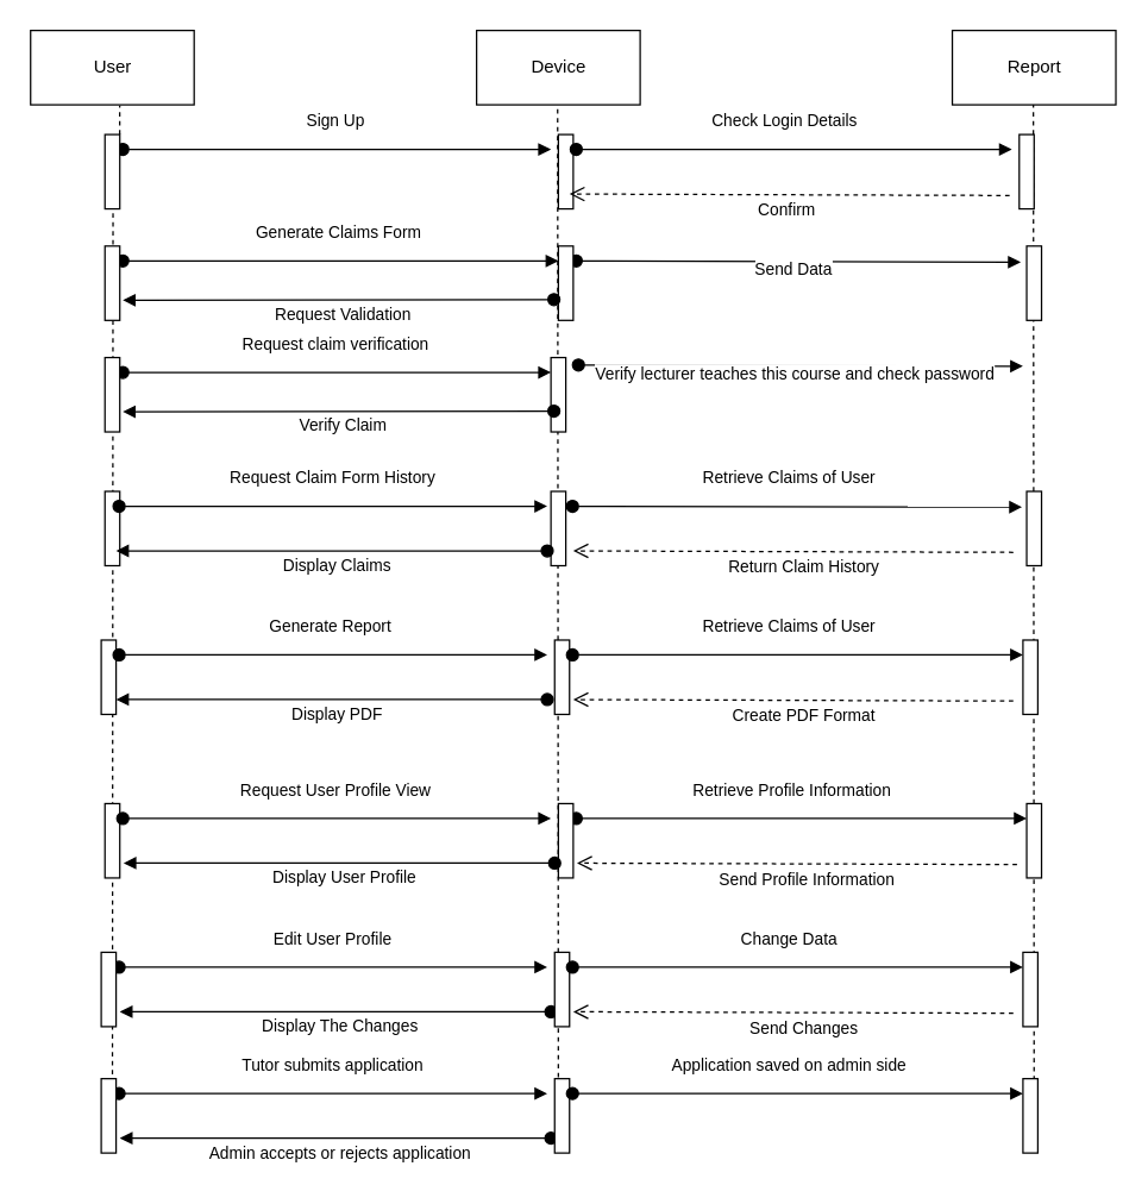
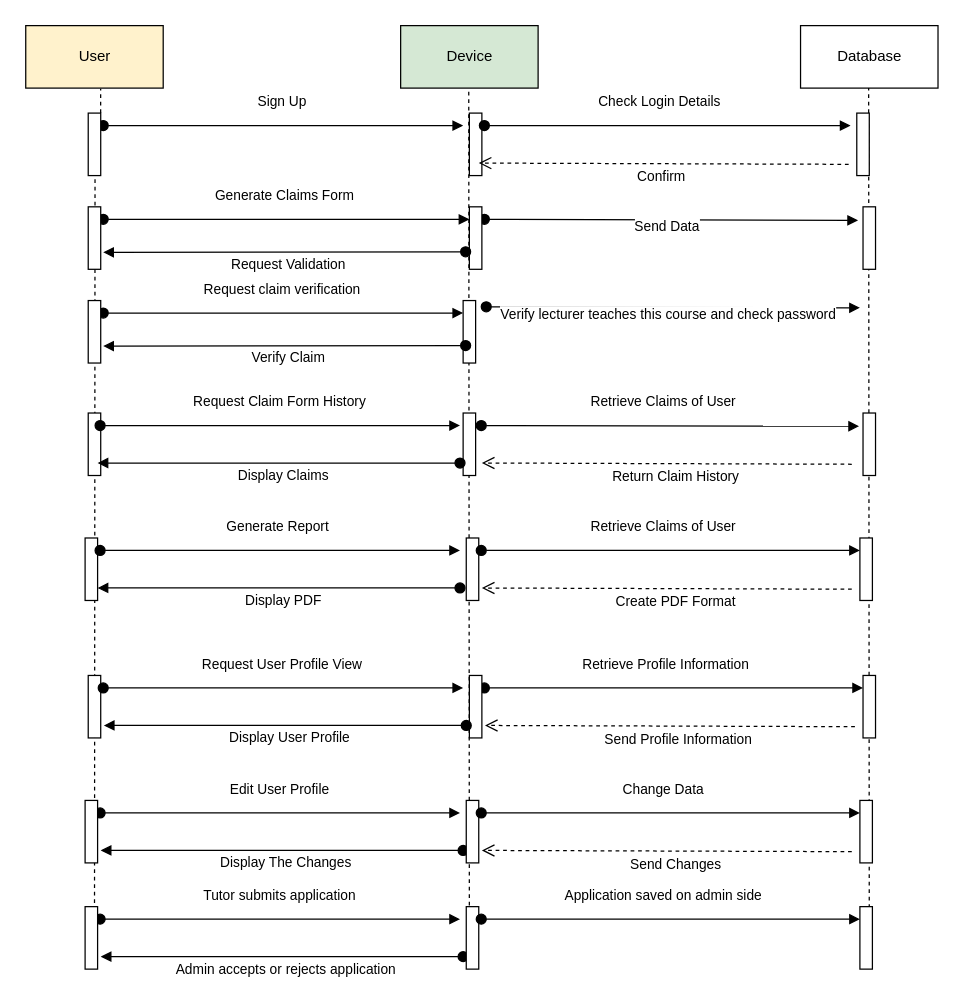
- <mxCell id="2" value="User" style="html=1;" parent="1" vertex="1"><mxGeometry x="20" y="20" width="110" height="50" as="geometry" /></mxCell>
+ <mxCell id="2" value="User" style="html=1;fillColor=#fff2cc;" parent="1" vertex="1"><mxGeometry x="20" y="20" width="110" height="50" as="geometry" /></mxCell>
- <mxCell id="3" value="Device" style="html=1;" parent="1" vertex="1"><mxGeometry x="320" y="20" width="110" height="50" as="geometry" /></mxCell>
+ <mxCell id="3" value="Device" style="html=1;fillColor=#d5e8d4;" parent="1" vertex="1"><mxGeometry x="320" y="20" width="110" height="50" as="geometry" /></mxCell>
- <mxCell id="4" value="Report" style="html=1;" parent="1" vertex="1"><mxGeometry x="640" y="20" width="110" height="50" as="geometry" /></mxCell>
+ <mxCell id="4" value="Database" style="html=1;" parent="1" vertex="1"><mxGeometry x="640" y="20" width="110" height="50" as="geometry" /></mxCell>
